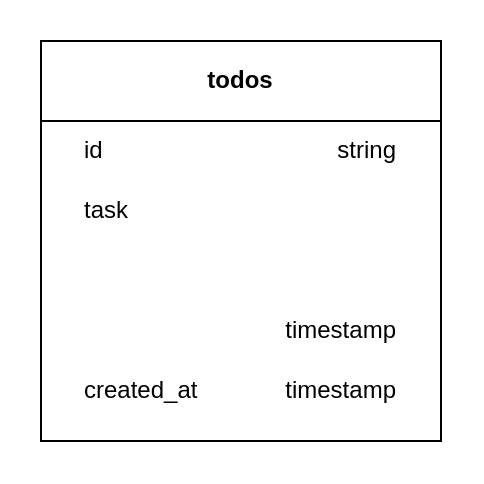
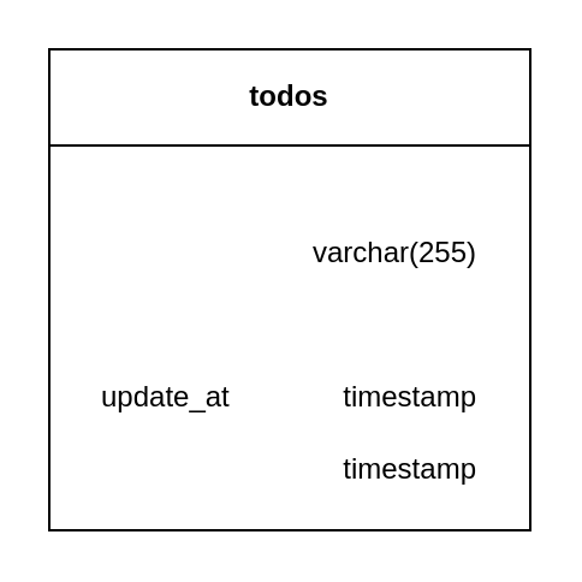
- <mxCell id="14" value="id" style="rounded=0;whiteSpace=wrap;html=1;fillColor=none;align=left;strokeWidth=1;imageAspect=1;strokeColor=none;" vertex="1" parent="13"><mxGeometry width="80" height="30" as="geometry" /></mxCell>
- <mxCell id="15" value="string" style="rounded=0;whiteSpace=wrap;html=1;fillColor=none;align=right;strokeWidth=1;imageAspect=1;strokeColor=none;" vertex="1" parent="13"><mxGeometry x="80" width="80" height="30" as="geometry" /></mxCell>
- <mxCell id="11" value="task" style="rounded=0;whiteSpace=wrap;html=1;fillColor=none;align=left;strokeWidth=1;strokeColor=none;" vertex="1" parent="10"><mxGeometry width="80" height="30" as="geometry" /></mxCell>
+ <mxCell id="12" value="varchar(255)" style="rounded=0;whiteSpace=wrap;html=1;fillColor=none;align=right;strokeWidth=1;strokeColor=none;" vertex="1" parent="10"><mxGeometry x="80" width="80" height="30" as="geometry" /></mxCell>
+ <mxCell id="5" value="update_at" style="rounded=0;whiteSpace=wrap;html=1;fillColor=none;align=left;strokeWidth=1;strokeColor=none;" vertex="1" parent="4"><mxGeometry width="80" height="30" as="geometry" /></mxCell>
- <mxCell id="8" value="created_at" style="rounded=0;whiteSpace=wrap;html=1;fillColor=none;align=left;strokeWidth=1;strokeColor=none;" vertex="1" parent="7"><mxGeometry width="80" height="30" as="geometry" /></mxCell>
